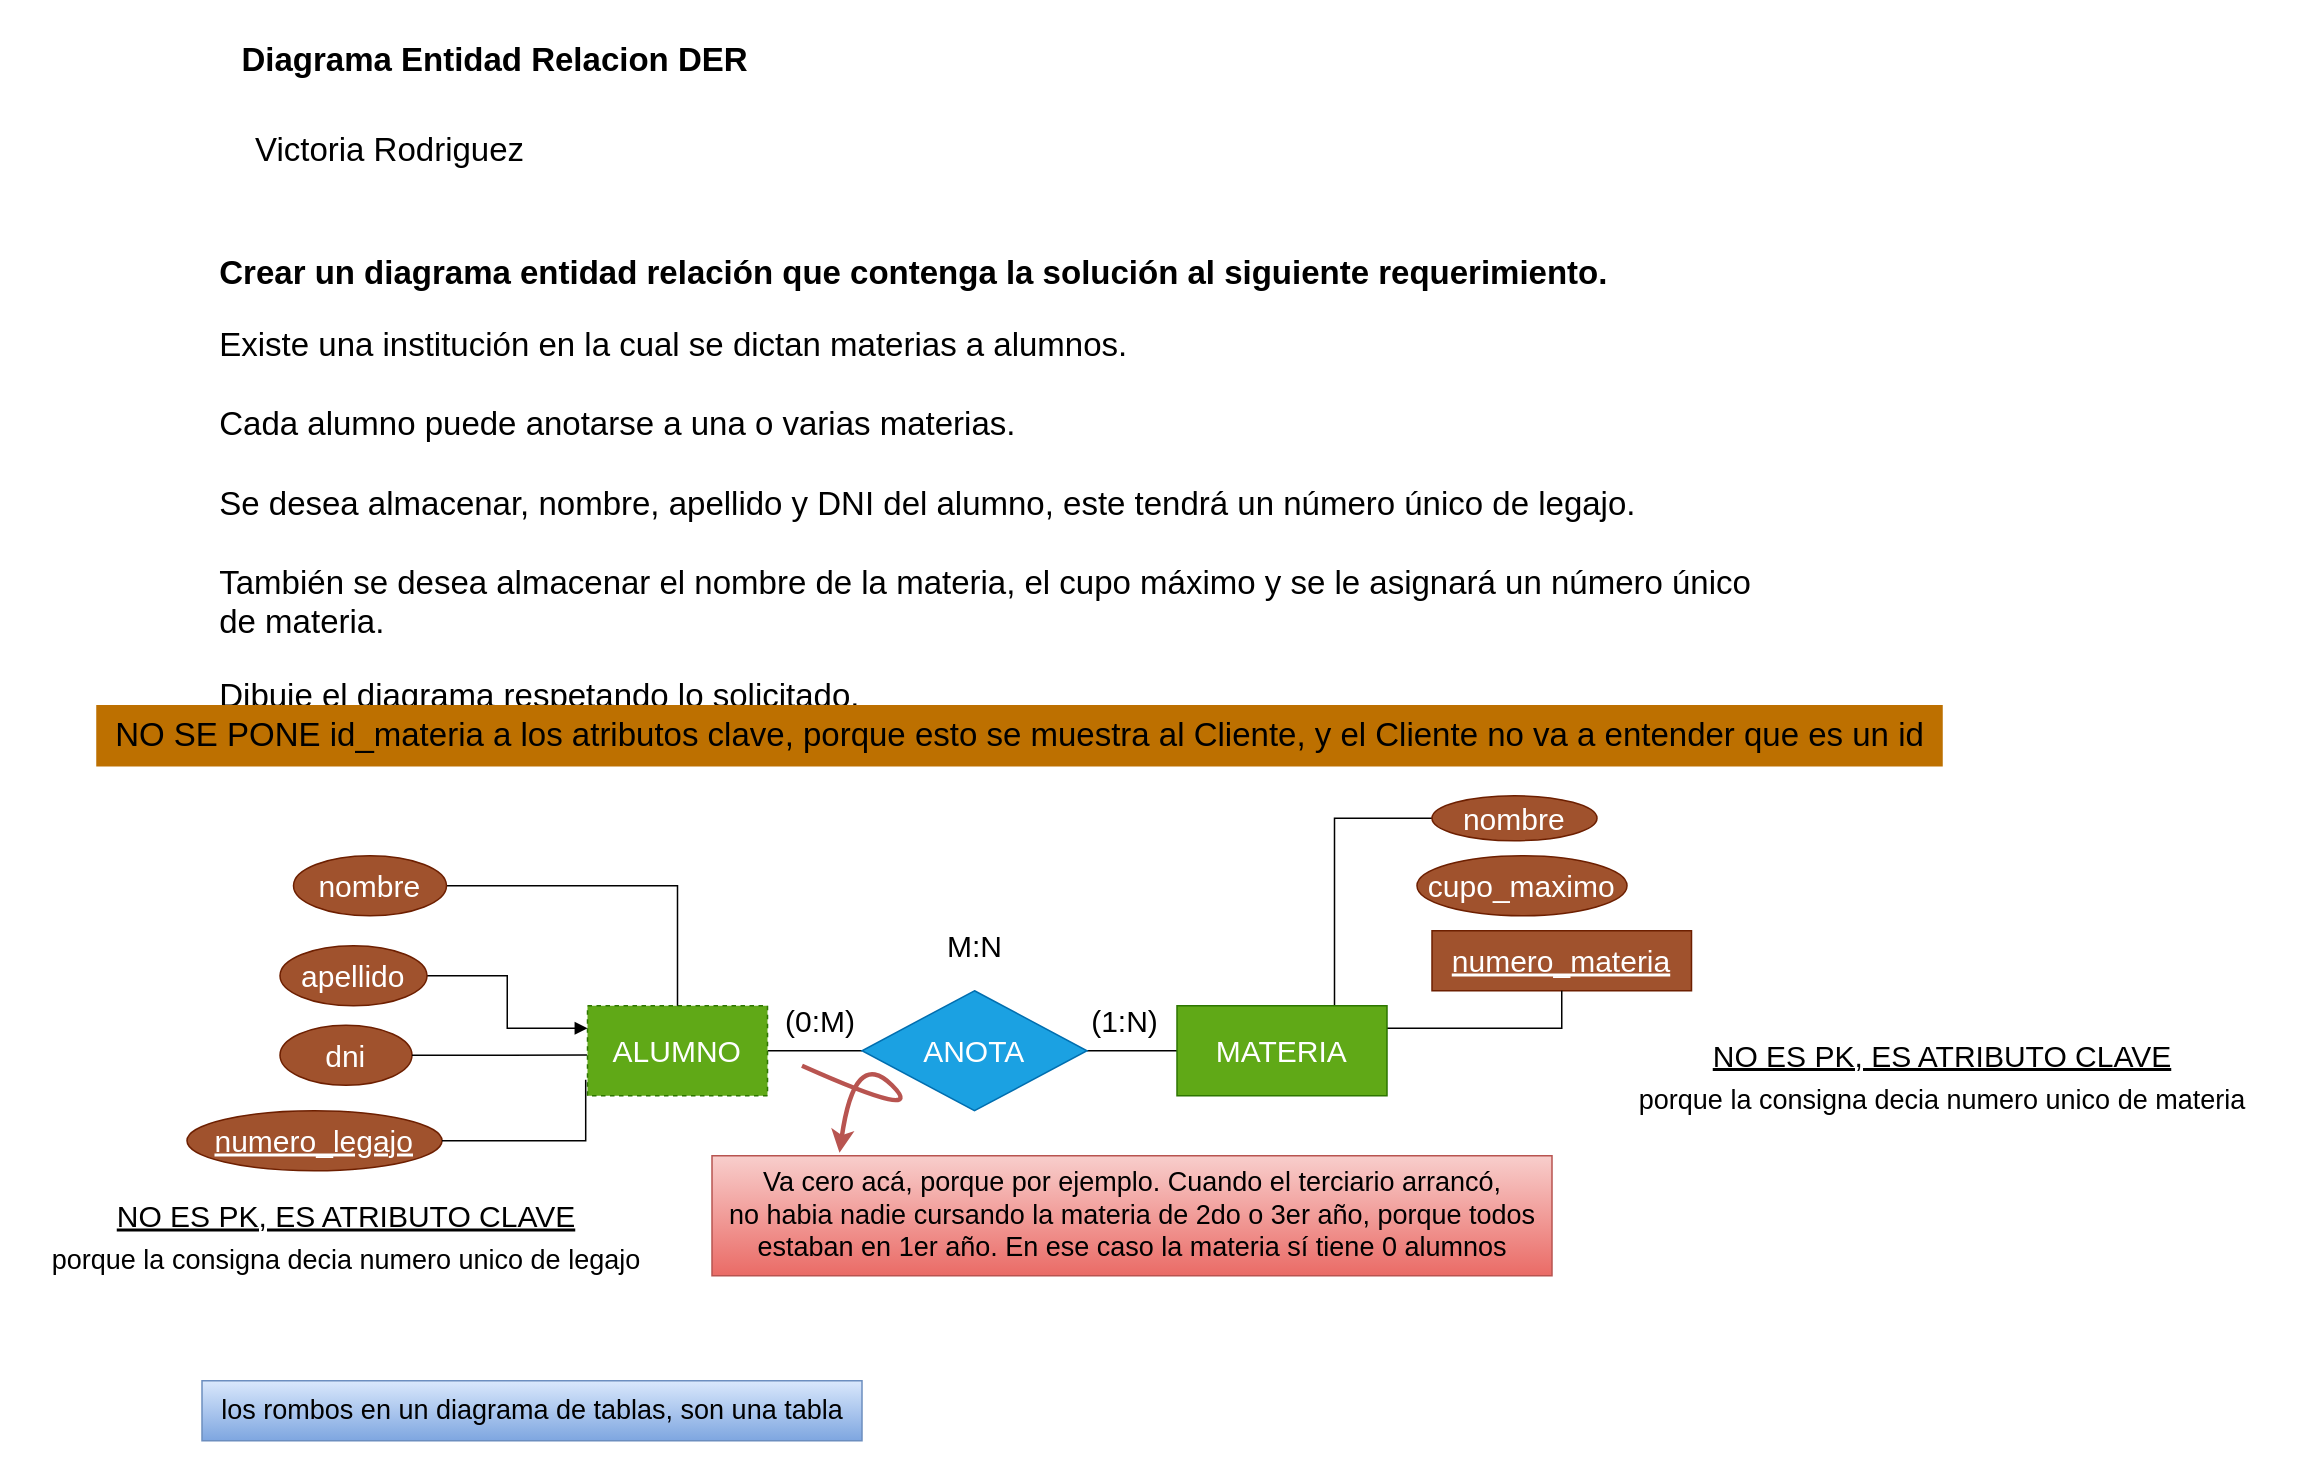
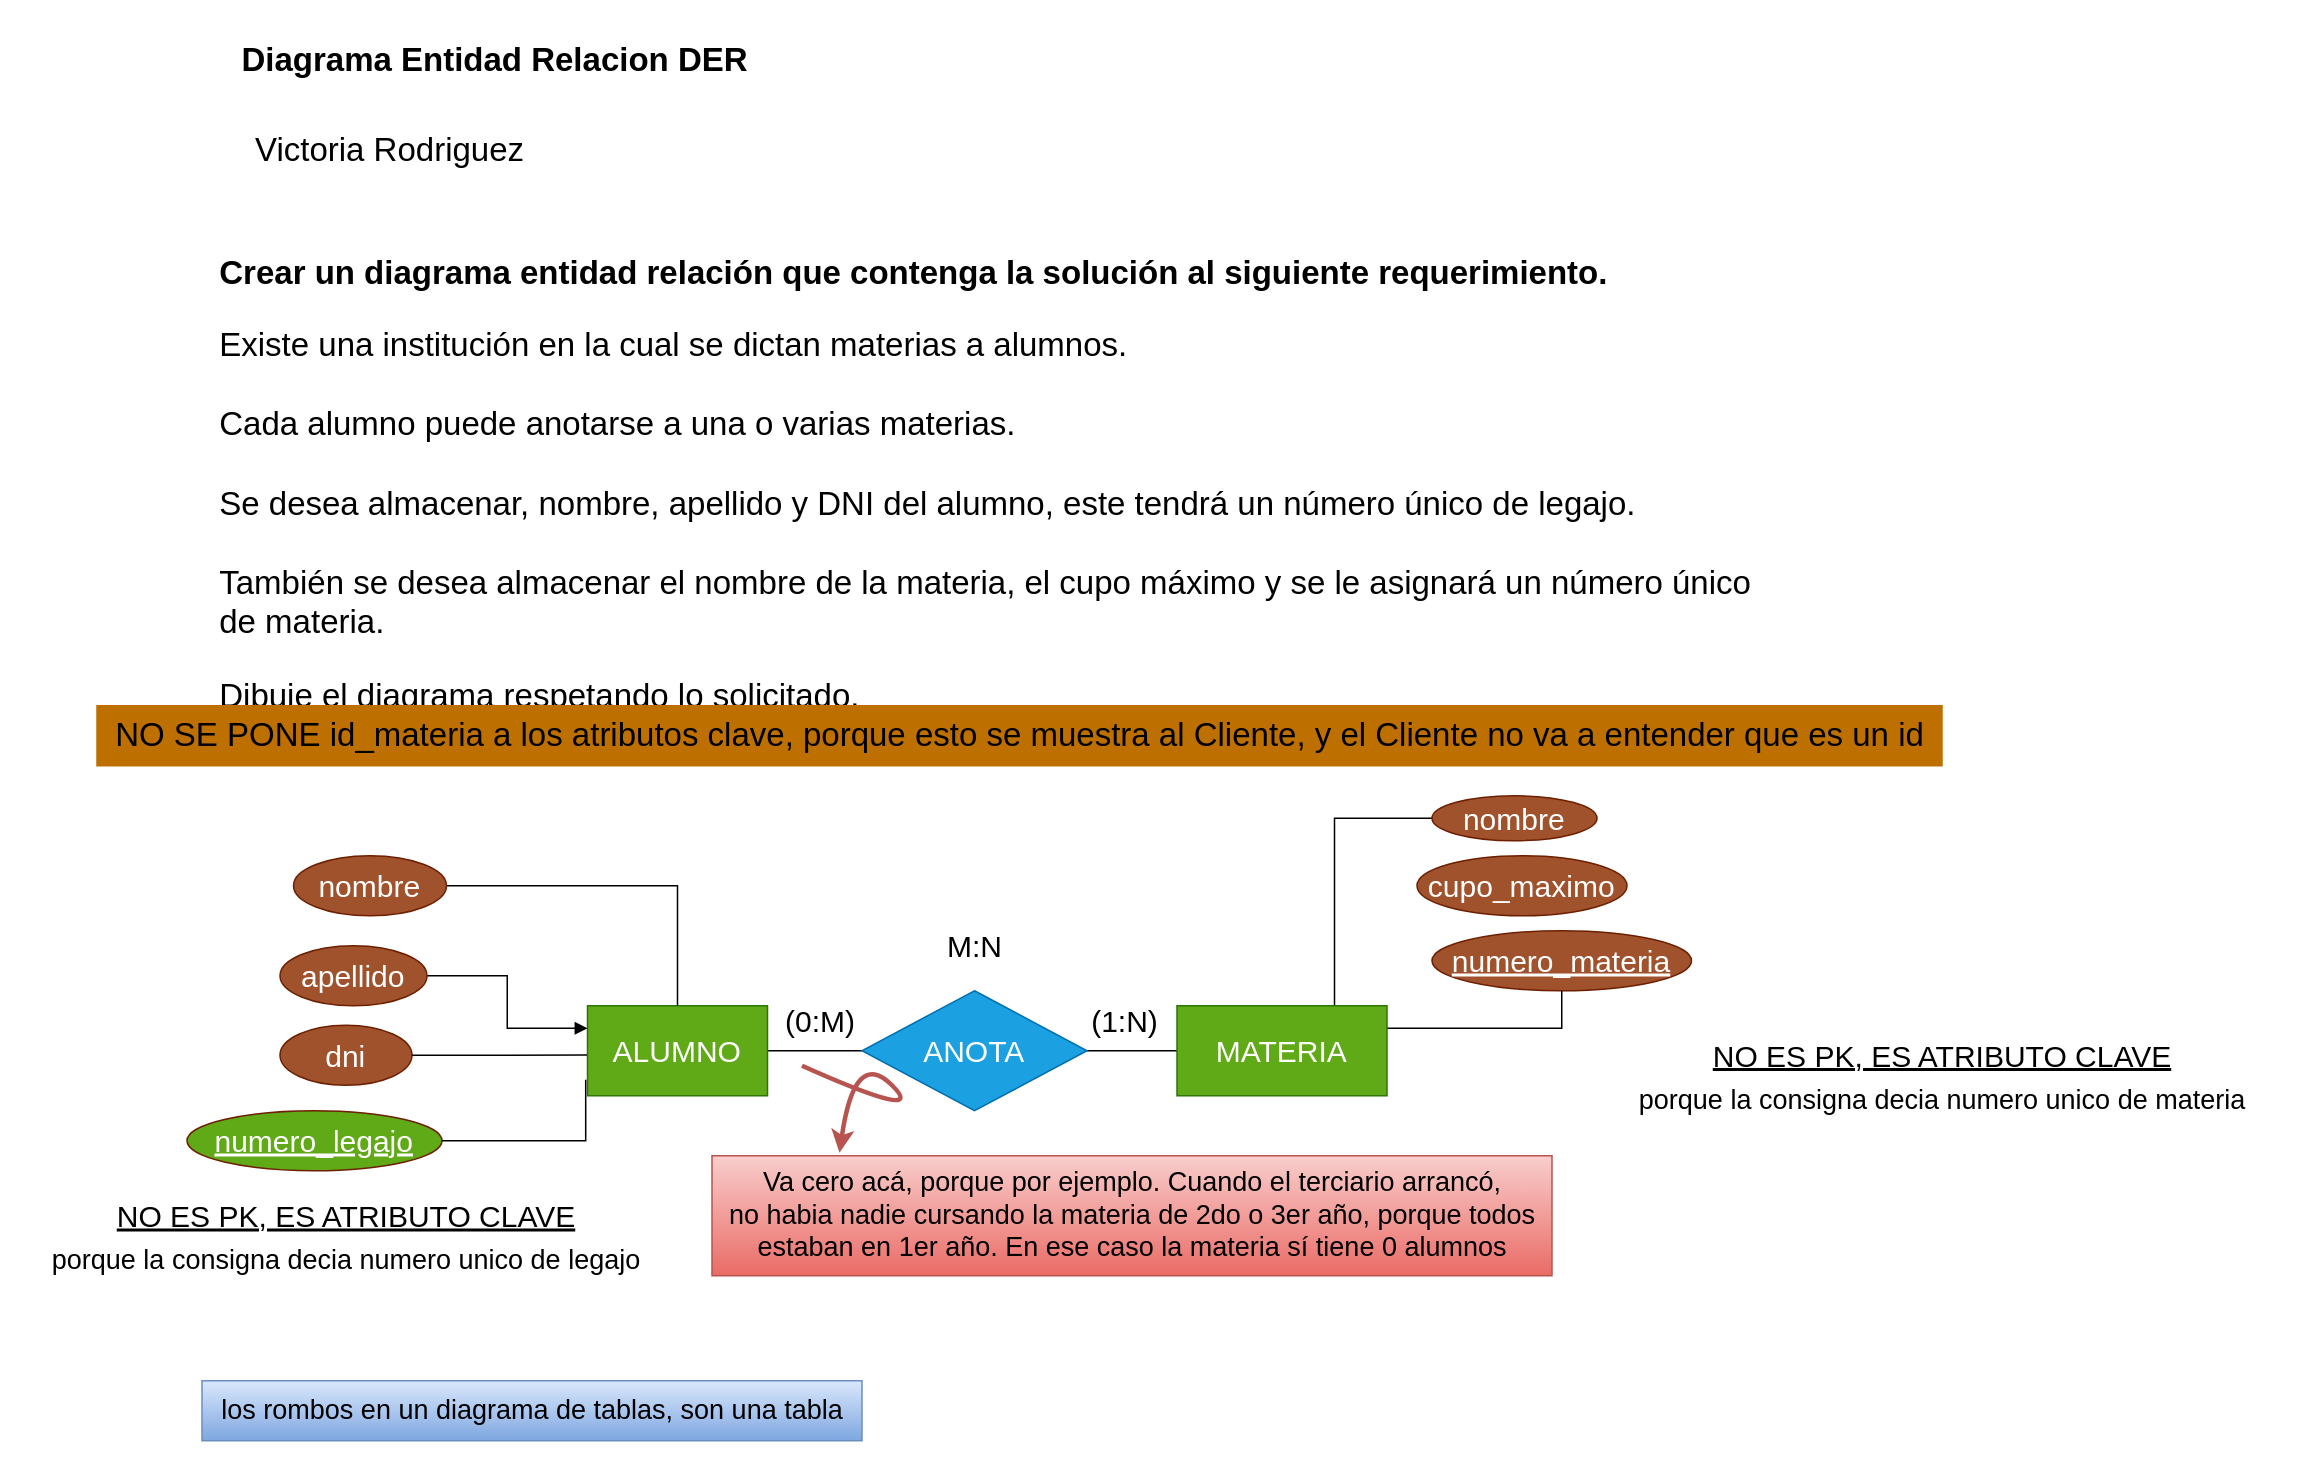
- <mxCell id="17" value="&lt;u&gt;numero_materia&lt;/u&gt;" style="whiteSpace=wrap;html=1;fontSize=20;fillColor=#a0522d;fontColor=#ffffff;strokeColor=#6D1F00;rounded=0;" parent="1" vertex="1"><mxGeometry x="954" y="620" width="173" height="40" as="geometry" /></mxCell>
+ <mxCell id="17" value="&lt;u&gt;numero_materia&lt;/u&gt;" style="ellipse;whiteSpace=wrap;html=1;fontSize=20;fillColor=#a0522d;fontColor=#ffffff;strokeColor=#6D1F00;" parent="1" vertex="1"><mxGeometry x="954" y="620" width="173" height="40" as="geometry" /></mxCell>
- <mxCell id="3" value="ALUMNO" style="rounded=0;whiteSpace=wrap;html=1;fontSize=20;fillColor=#60a917;fontColor=#ffffff;strokeColor=#2D7600;dashed=1;" parent="1" vertex="1"><mxGeometry x="391" y="670" width="120" height="60" as="geometry" /></mxCell>
+ <mxCell id="3" value="ALUMNO" style="rounded=0;whiteSpace=wrap;html=1;fontSize=20;fillColor=#60a917;fontColor=#ffffff;strokeColor=#2D7600;" parent="1" vertex="1"><mxGeometry x="391" y="670" width="120" height="60" as="geometry" /></mxCell>
- <mxCell id="9" value="&lt;u&gt;numero_legajo&lt;/u&gt;" style="ellipse;whiteSpace=wrap;html=1;fontSize=20;fillColor=#a0522d;fontColor=#ffffff;strokeColor=#6D1F00;" parent="1" vertex="1"><mxGeometry x="124" y="740" width="170" height="40" as="geometry" /></mxCell>
+ <mxCell id="9" value="&lt;u&gt;numero_legajo&lt;/u&gt;" style="ellipse;whiteSpace=wrap;html=1;fontSize=20;fillColor=#60a917;fontColor=#ffffff;strokeColor=#6D1F00;" parent="1" vertex="1"><mxGeometry x="124" y="740" width="170" height="40" as="geometry" /></mxCell>
